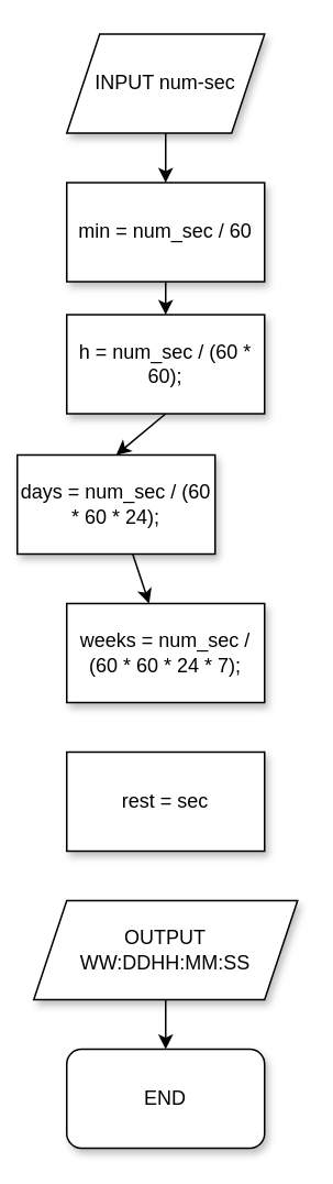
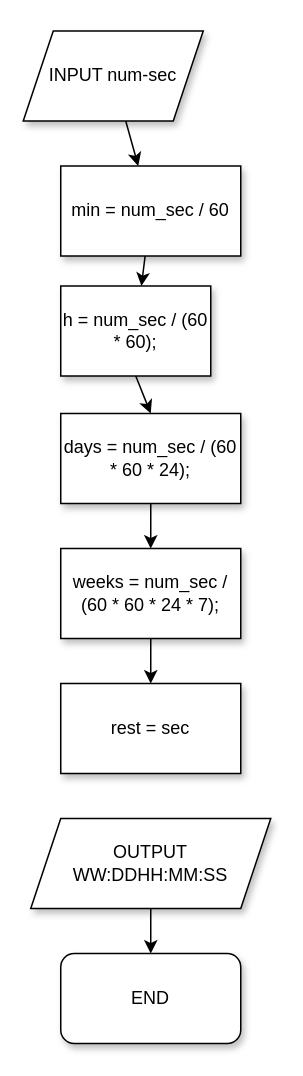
- <mxCell id="3" value="INPUT num-sec" style="shape=parallelogram;perimeter=parallelogramPerimeter;whiteSpace=wrap;html=1;fixedSize=1;shadow=1;" parent="1" vertex="1"><mxGeometry x="40" y="20" width="120" height="60" as="geometry" /></mxCell>
+ <mxCell id="3" value="INPUT num-sec" style="shape=parallelogram;perimeter=parallelogramPerimeter;whiteSpace=wrap;html=1;fixedSize=1;shadow=1;" parent="1" vertex="1"><mxGeometry x="15" y="20" width="120" height="60" as="geometry" /></mxCell>
- <mxCell id="15" value="&lt;div&gt;h = num_sec / (60 * 60);&lt;/div&gt;" style="whiteSpace=wrap;html=1;rounded=0;shadow=1;" parent="1" vertex="1"><mxGeometry x="40" y="190" width="120" height="60" as="geometry" /></mxCell>
+ <mxCell id="15" value="&lt;div&gt;h = num_sec / (60 * 60);&lt;/div&gt;" style="whiteSpace=wrap;html=1;rounded=0;shadow=1;" parent="1" vertex="1"><mxGeometry x="40" y="190" width="100" height="60" as="geometry" /></mxCell>
- <mxCell id="5" value="days = num_sec / (60 * 60 * 24);" style="rounded=0;whiteSpace=wrap;html=1;shadow=1;" parent="1" vertex="1"><mxGeometry x="10" y="275" width="120" height="60" as="geometry" /></mxCell>
+ <mxCell id="5" value="days = num_sec / (60 * 60 * 24);" style="rounded=0;whiteSpace=wrap;html=1;shadow=1;" parent="1" vertex="1"><mxGeometry x="40" y="275" width="120" height="60" as="geometry" /></mxCell>
+ <mxCell id="6" value="" style="edgeStyle=none;html=1;" parent="1" source="7" target="8" edge="1"><mxGeometry relative="1" as="geometry" /></mxCell>
